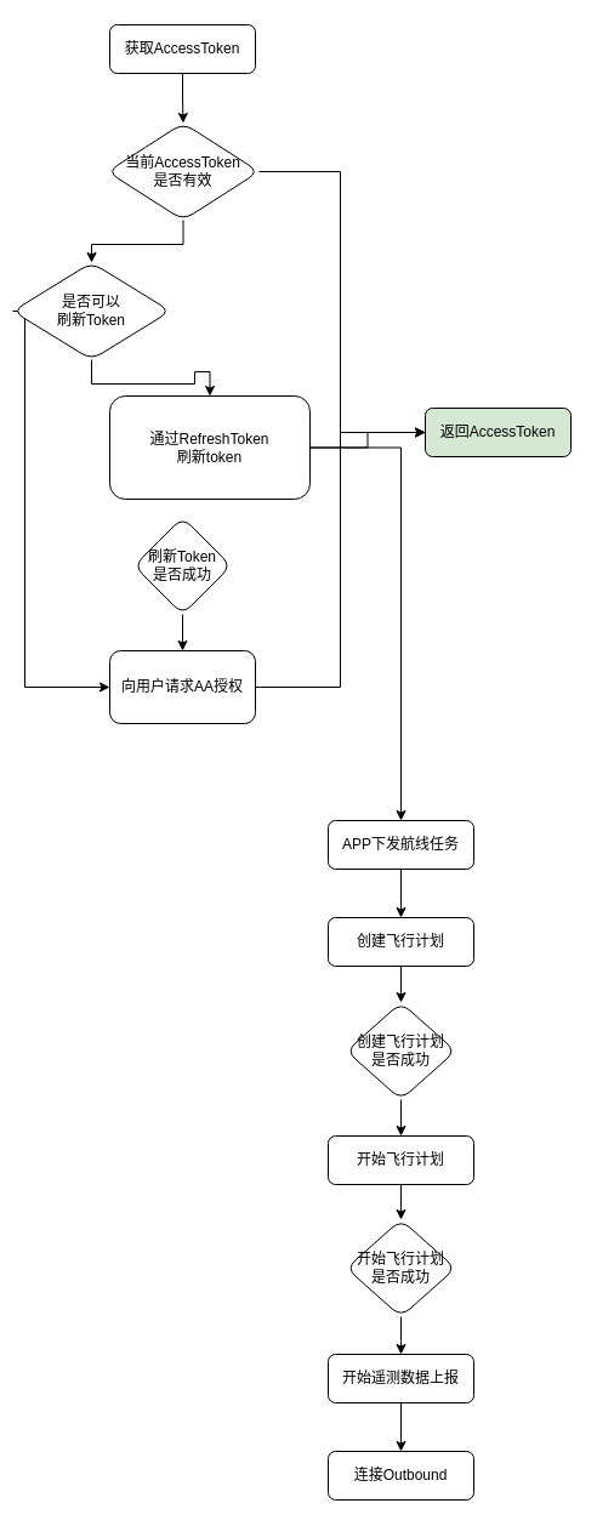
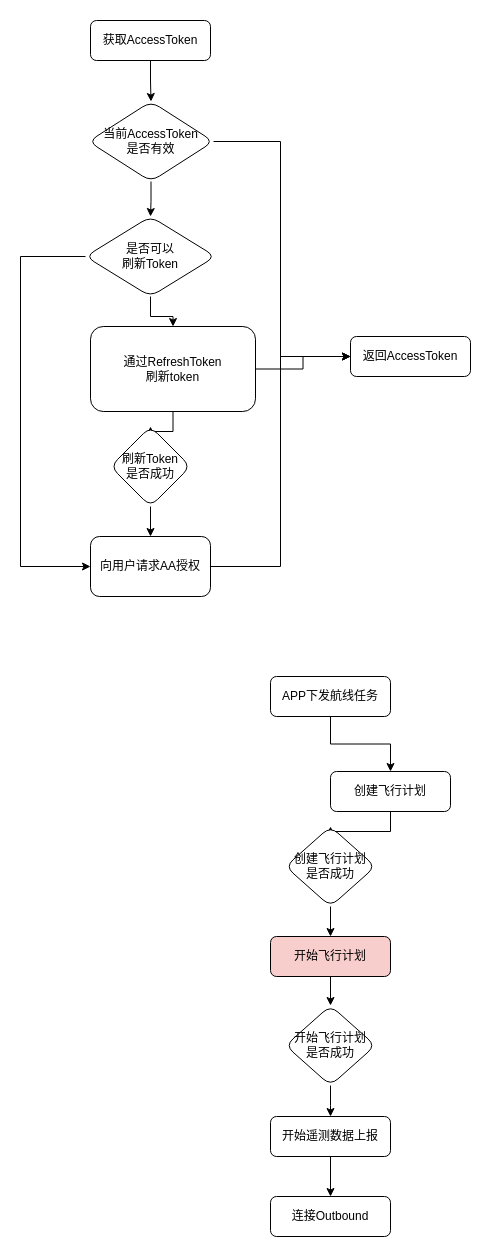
- <mxCell id="9" value="是否可以&lt;br&gt;刷新Token" style="rhombus;whiteSpace=wrap;html=1;rounded=1;glass=0;strokeWidth=1;shadow=0;" parent="1" vertex="1"><mxGeometry x="10" y="216" width="130" height="80" as="geometry" /></mxCell>
+ <mxCell id="9" value="是否可以&lt;br&gt;刷新Token" style="rhombus;whiteSpace=wrap;html=1;rounded=1;glass=0;strokeWidth=1;shadow=0;" parent="1" vertex="1"><mxGeometry x="85" y="216" width="130" height="80" as="geometry" /></mxCell>
- <mxCell id="17" value="返回AccessToken" style="rounded=1;whiteSpace=wrap;html=1;fontSize=12;glass=0;strokeWidth=1;shadow=0;fillColor=#d5e8d4;" parent="1" vertex="1"><mxGeometry x="350" y="336" width="120" height="40" as="geometry" /></mxCell>
+ <mxCell id="17" value="返回AccessToken" style="rounded=1;whiteSpace=wrap;html=1;fontSize=12;glass=0;strokeWidth=1;shadow=0;" parent="1" vertex="1"><mxGeometry x="350" y="336" width="120" height="40" as="geometry" /></mxCell>
- <mxCell id="10" value="" style="edgeStyle=orthogonalEdgeStyle;rounded=0;orthogonalLoop=1;jettySize=auto;html=1;" parent="1" source="12" target="19" edge="1"><mxGeometry relative="1" as="geometry" /></mxCell>
+ <mxCell id="10" value="" style="edgeStyle=orthogonalEdgeStyle;rounded=0;orthogonalLoop=1;jettySize=auto;html=1;" parent="1" source="12" target="14" edge="1"><mxGeometry relative="1" as="geometry" /></mxCell>
- <mxCell id="21" value="创建飞行计划" style="rounded=1;whiteSpace=wrap;html=1;fontSize=12;glass=0;strokeWidth=1;shadow=0;" vertex="1" parent="1"><mxGeometry x="270" y="756" width="120" height="40" as="geometry" /></mxCell>
+ <mxCell id="21" value="创建飞行计划" style="rounded=1;whiteSpace=wrap;html=1;fontSize=12;glass=0;strokeWidth=1;shadow=0;" vertex="1" parent="1"><mxGeometry x="330" y="771" width="120" height="40" as="geometry" /></mxCell>
- <mxCell id="23" value="开始飞行计划" style="rounded=1;whiteSpace=wrap;html=1;fontSize=12;glass=0;strokeWidth=1;shadow=0;" vertex="1" parent="1"><mxGeometry x="270" y="936" width="120" height="40" as="geometry" /></mxCell>
+ <mxCell id="23" value="开始飞行计划" style="rounded=1;whiteSpace=wrap;html=1;fontSize=12;glass=0;strokeWidth=1;shadow=0;fillColor=#f8cecc;" vertex="1" parent="1"><mxGeometry x="270" y="936" width="120" height="40" as="geometry" /></mxCell>
